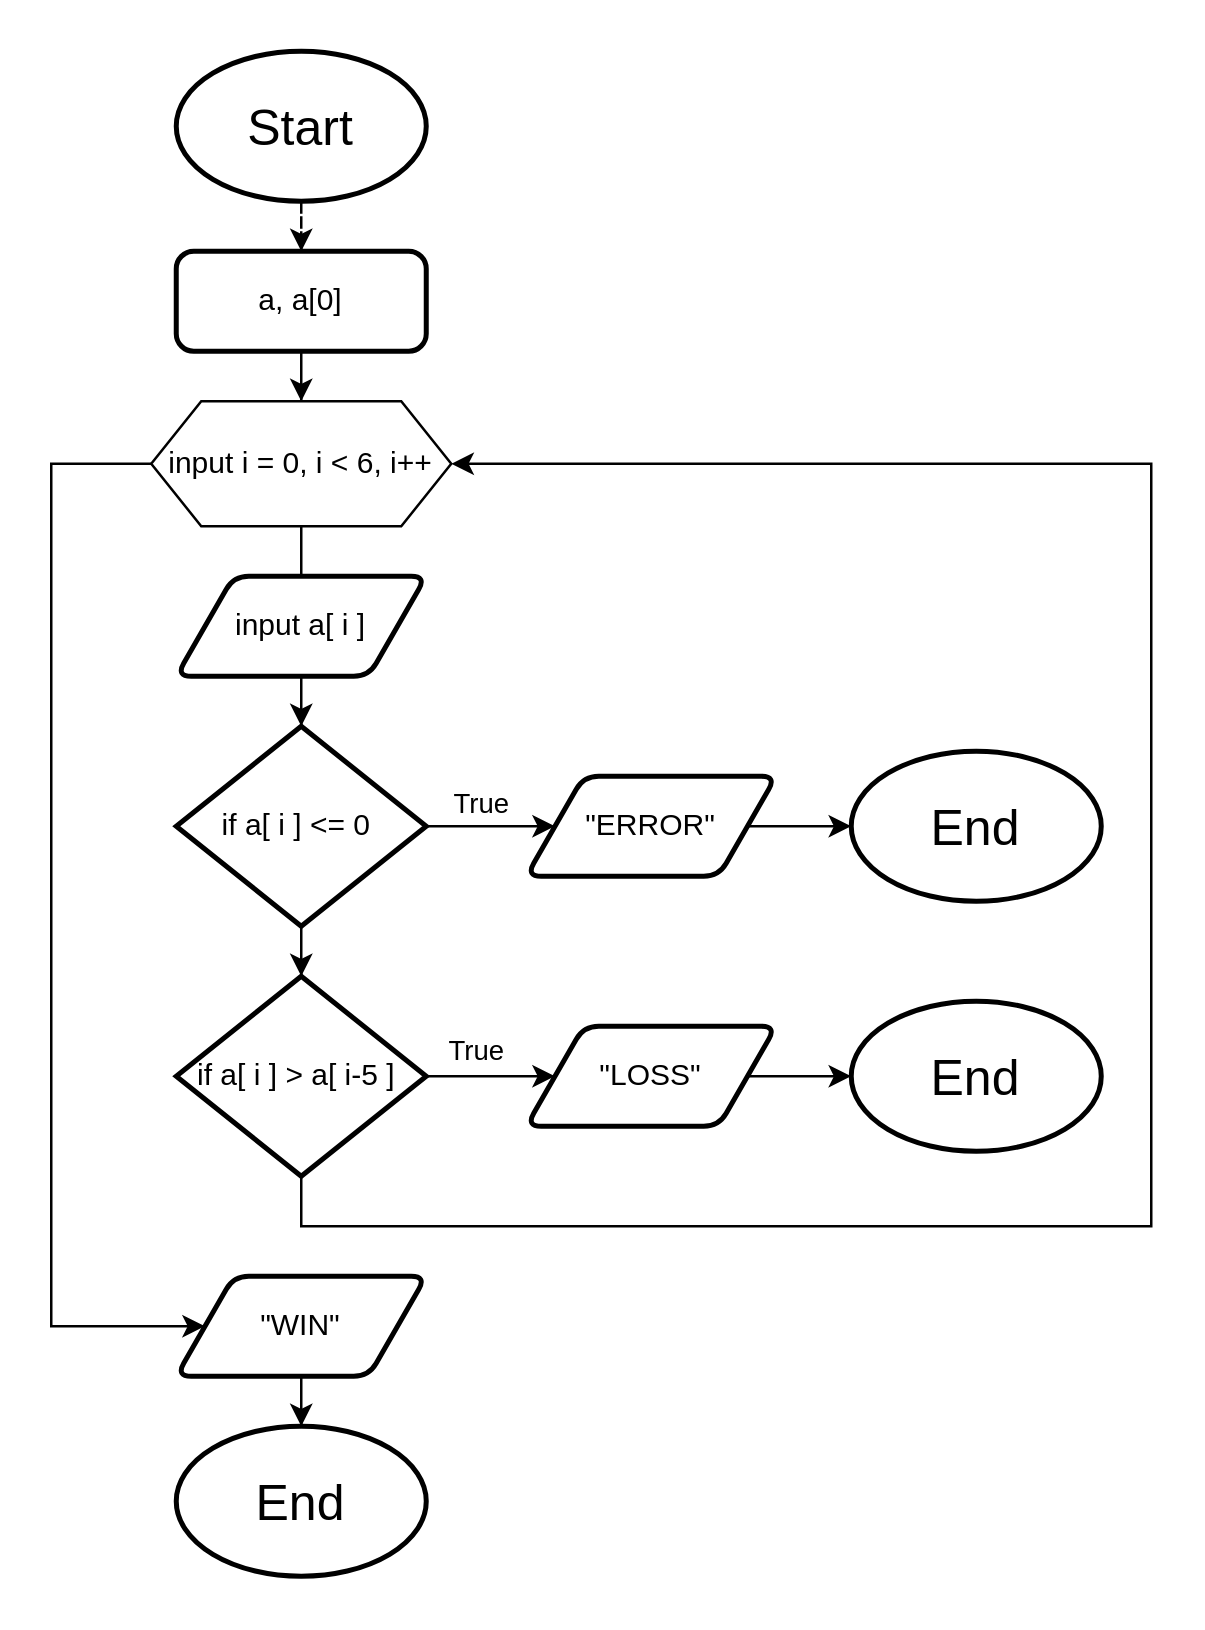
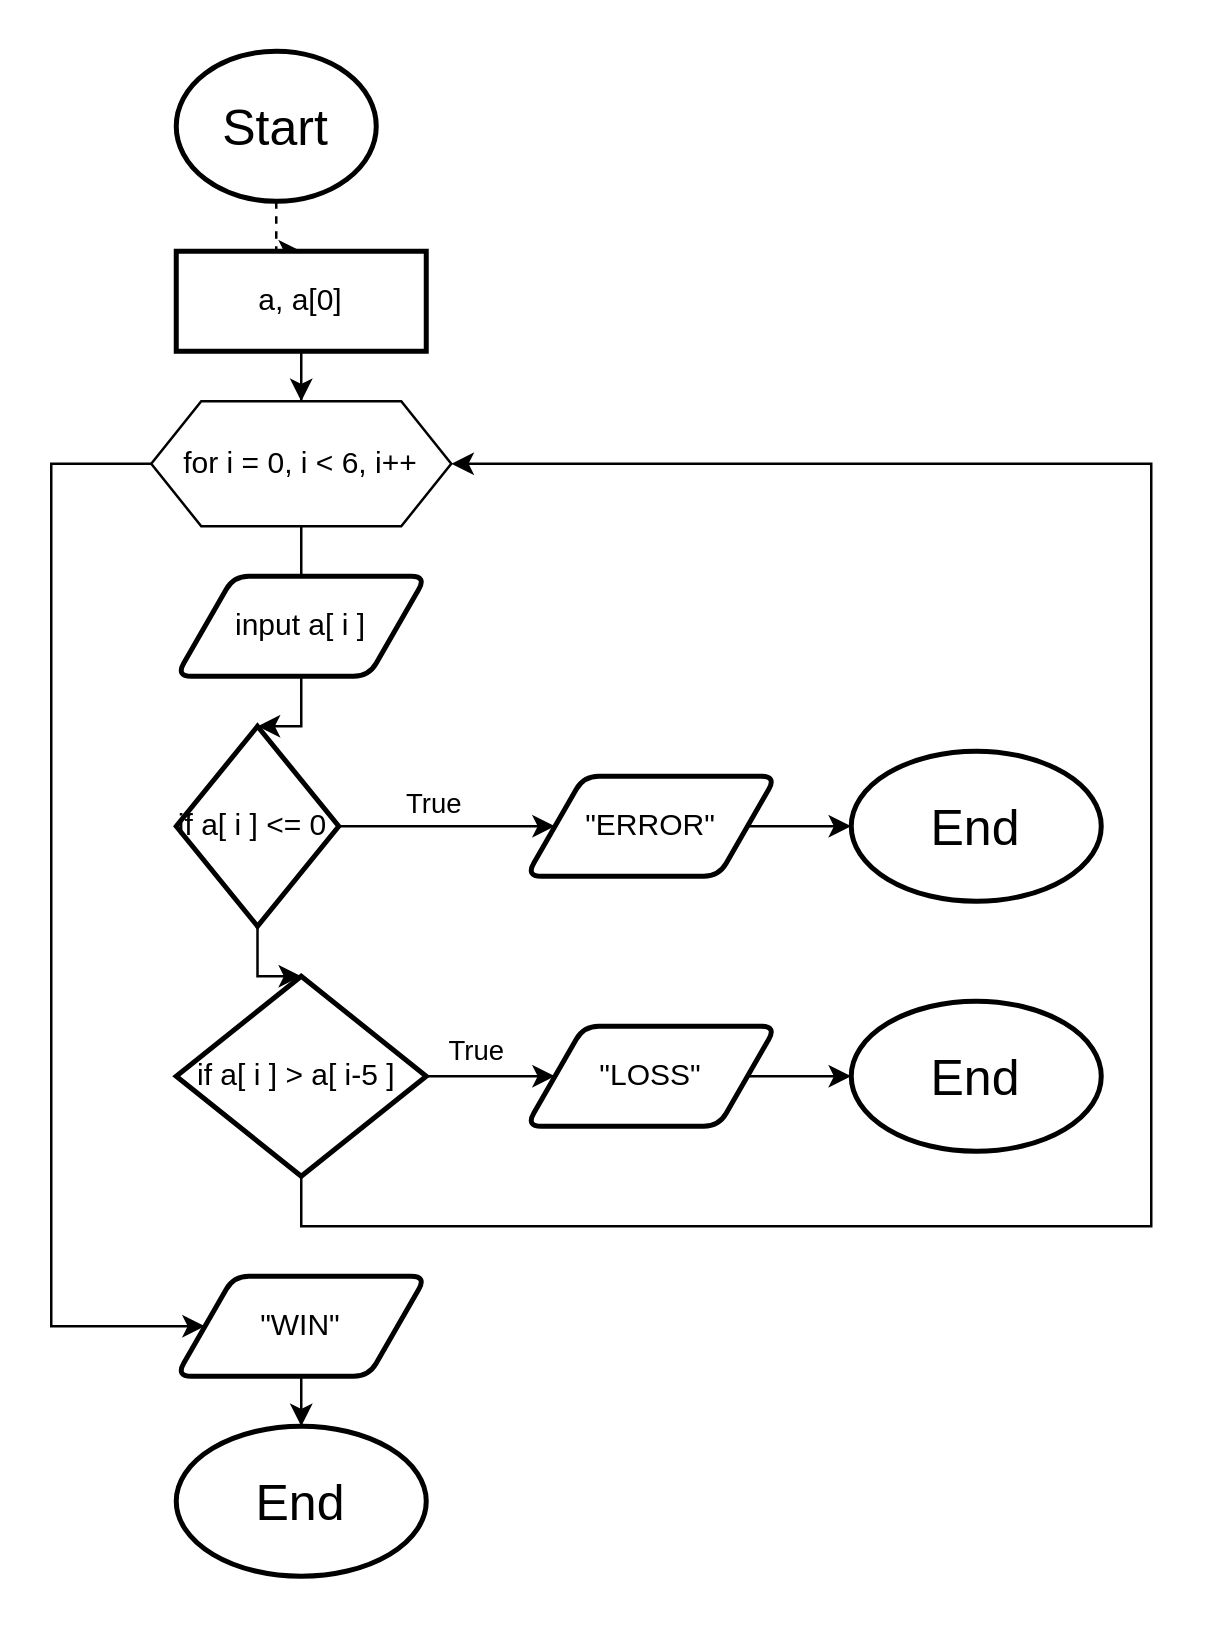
- <mxCell id="3" value="&lt;font style=&quot;font-size: 20px;&quot;&gt;Start&lt;/font&gt;" style="strokeWidth=2;html=1;shape=mxgraph.flowchart.start_1;whiteSpace=wrap;" vertex="1" parent="1"><mxGeometry x="70" y="20" width="100" height="60" as="geometry" /></mxCell>
+ <mxCell id="3" value="&lt;font style=&quot;font-size: 20px;&quot;&gt;Start&lt;/font&gt;" style="strokeWidth=2;html=1;shape=mxgraph.flowchart.start_1;whiteSpace=wrap;" vertex="1" parent="1"><mxGeometry x="70" y="20" width="80" height="60" as="geometry" /></mxCell>
- <mxCell id="5" value="a, a[0]" style="rounded=1;whiteSpace=wrap;html=1;absoluteArcSize=1;arcSize=14;strokeWidth=2;" vertex="1" parent="1"><mxGeometry x="70" y="100" width="100" height="40" as="geometry" /></mxCell>
+ <mxCell id="5" value="a, a[0]" style="whiteSpace=wrap;html=1;absoluteArcSize=1;arcSize=14;strokeWidth=2;rounded=0;" vertex="1" parent="1"><mxGeometry x="70" y="100" width="100" height="40" as="geometry" /></mxCell>
- <mxCell id="7" value="input i = 0, i &amp;lt; 6, i++" style="shape=hexagon;perimeter=hexagonPerimeter2;whiteSpace=wrap;html=1;fixedSize=1;" vertex="1" parent="1"><mxGeometry x="60" y="160" width="120" height="50" as="geometry" /></mxCell>
+ <mxCell id="7" value="for i = 0, i &amp;lt; 6, i++" style="shape=hexagon;perimeter=hexagonPerimeter2;whiteSpace=wrap;html=1;fixedSize=1;" vertex="1" parent="1"><mxGeometry x="60" y="160" width="120" height="50" as="geometry" /></mxCell>
- <mxCell id="13" value="if a[ i ] &amp;lt;= 0&amp;nbsp;" style="strokeWidth=2;html=1;shape=mxgraph.flowchart.decision;whiteSpace=wrap;" vertex="1" parent="1"><mxGeometry x="70" y="290" width="100" height="80" as="geometry" /></mxCell>
+ <mxCell id="13" value="if a[ i ] &amp;lt;= 0&amp;nbsp;" style="strokeWidth=2;html=1;shape=mxgraph.flowchart.decision;whiteSpace=wrap;" vertex="1" parent="1"><mxGeometry x="70" y="290" width="65" height="80" as="geometry" /></mxCell>
